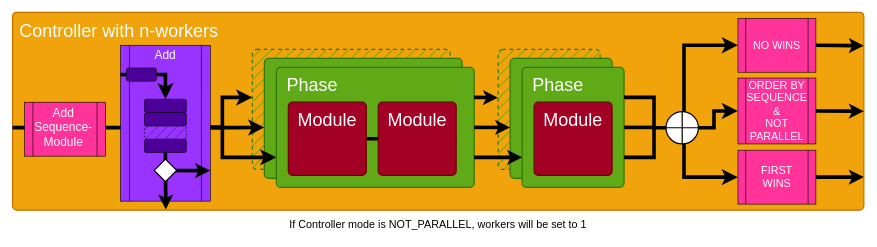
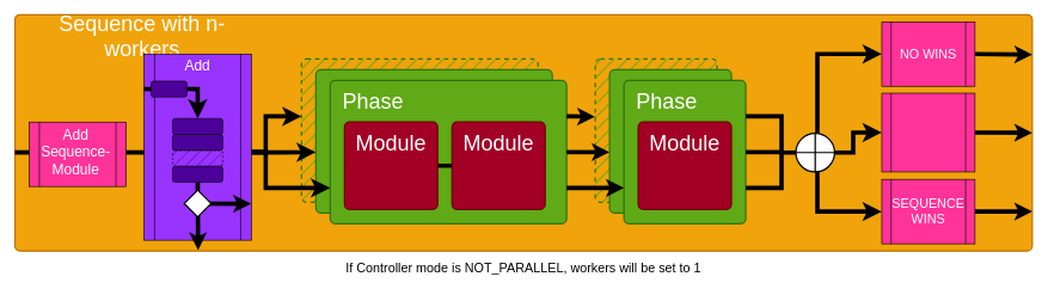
- <mxCell id="27" value="&lt;font color=&quot;#ffffff&quot; style=&quot;font-size: 30px;&quot;&gt;Controller with n-workers&lt;/font&gt;" style="text;html=1;align=center;verticalAlign=middle;whiteSpace=wrap;rounded=0;" vertex="1" parent="1"><mxGeometry x="30" y="30" width="335" height="39" as="geometry" /></mxCell>
+ <mxCell id="27" value="&lt;font color=&quot;#ffffff&quot; style=&quot;font-size: 30px;&quot;&gt;Sequence with n-workers&lt;/font&gt;" style="text;html=1;align=center;verticalAlign=middle;whiteSpace=wrap;rounded=0;" vertex="1" parent="1"><mxGeometry x="30" y="30" width="335" height="39" as="geometry" /></mxCell>
- <mxCell id="33" value="&lt;font style=&quot;&quot; color=&quot;#ffffff&quot;&gt;&lt;span style=&quot;font-size: 18px;&quot;&gt;ORDER BY SEQUENCE &amp;amp;&lt;/span&gt;&lt;br&gt;&lt;span style=&quot;font-size: 18px;&quot;&gt;NOT PARALLEL&lt;/span&gt;&lt;br&gt;&lt;/font&gt;" style="text;html=1;align=center;verticalAlign=middle;whiteSpace=wrap;rounded=0;" vertex="1" parent="31"><mxGeometry x="10" y="5.194" width="110" height="99.611" as="geometry" /></mxCell>
- <mxCell id="48" value="&lt;font style=&quot;font-size: 18px;&quot; color=&quot;#ffffff&quot;&gt;&lt;span style=&quot;&quot;&gt;FIRST&lt;br&gt;WINS&lt;/span&gt;&lt;/font&gt;" style="text;html=1;align=center;verticalAlign=middle;whiteSpace=wrap;rounded=0;" vertex="1" parent="46"><mxGeometry x="10" y="4.25" width="110" height="81.5" as="geometry" /></mxCell>
+ <mxCell id="48" value="&lt;font style=&quot;font-size: 18px;&quot; color=&quot;#ffffff&quot;&gt;&lt;span style=&quot;&quot;&gt;SEQUENCE&lt;br&gt;WINS&lt;/span&gt;&lt;/font&gt;" style="text;html=1;align=center;verticalAlign=middle;whiteSpace=wrap;rounded=0;" vertex="1" parent="46"><mxGeometry x="10" y="4.25" width="110" height="81.5" as="geometry" /></mxCell>
